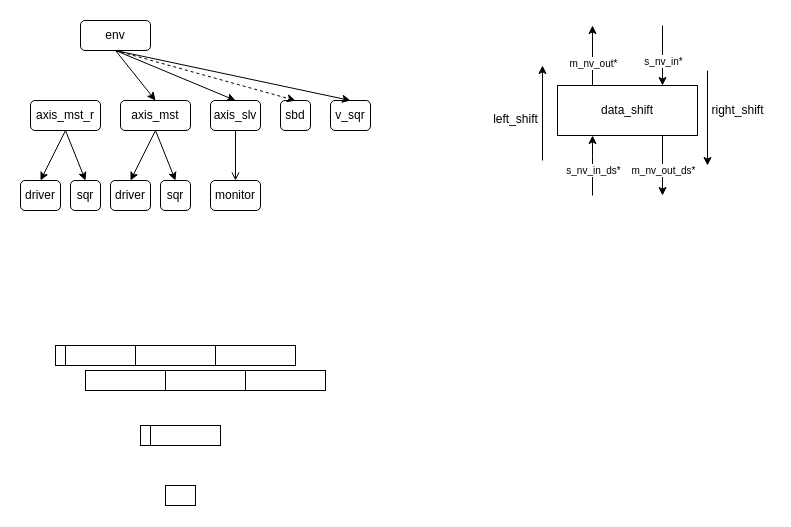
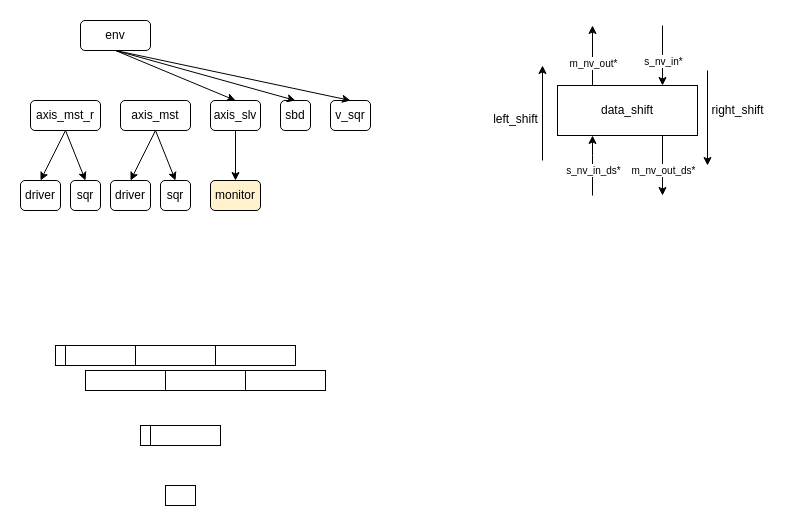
- <mxCell id="7" value="" style="endArrow=classic;html=1;exitX=0.5;exitY=1;exitDx=0;exitDy=0;entryX=0.5;entryY=0;entryDx=0;entryDy=0;" edge="1" parent="1" source="2" target="3"><mxGeometry width="50" height="50" relative="1" as="geometry"><mxPoint x="-60" y="90" as="sourcePoint" /><mxPoint x="-10" y="40" as="targetPoint" /></mxGeometry></mxCell>
- <mxCell id="9" value="" style="endArrow=classic;html=1;exitX=0.5;exitY=1;exitDx=0;exitDy=0;entryX=0.5;entryY=0;entryDx=0;entryDy=0;dashed=1;" edge="1" parent="1" source="2" target="5"><mxGeometry width="50" height="50" relative="1" as="geometry"><mxPoint x="230" y="50" as="sourcePoint" /><mxPoint x="280" as="targetPoint" y="0" /></mxGeometry></mxCell>
+ <mxCell id="9" value="" style="endArrow=classic;html=1;exitX=0.5;exitY=1;exitDx=0;exitDy=0;entryX=0.5;entryY=0;entryDx=0;entryDy=0;" edge="1" parent="1" source="2" target="5"><mxGeometry width="50" height="50" relative="1" as="geometry"><mxPoint x="230" y="50" as="sourcePoint" /><mxPoint x="280" as="targetPoint" y="0" /></mxGeometry></mxCell>
- <mxCell id="16" value="" style="endArrow=open;html=1;exitX=0.5;exitY=1;exitDx=0;exitDy=0;entryX=0.5;entryY=0;entryDx=0;entryDy=0;" edge="1" parent="1" source="4" target="13"><mxGeometry width="50" height="50" relative="1" as="geometry"><mxPoint x="60" y="180" as="sourcePoint" /><mxPoint x="110" y="130" as="targetPoint" /></mxGeometry></mxCell>
+ <mxCell id="16" value="" style="endArrow=classic;html=1;exitX=0.5;exitY=1;exitDx=0;exitDy=0;entryX=0.5;entryY=0;entryDx=0;entryDy=0;" edge="1" parent="1" source="4" target="13"><mxGeometry width="50" height="50" relative="1" as="geometry"><mxPoint x="60" y="180" as="sourcePoint" /><mxPoint x="110" y="130" as="targetPoint" /></mxGeometry></mxCell>
- <mxCell id="13" value="monitor" style="rounded=1;whiteSpace=wrap;html=1;" vertex="1" parent="1"><mxGeometry x="210" y="180" width="50" height="30" as="geometry" /></mxCell>
+ <mxCell id="13" value="monitor" style="rounded=1;whiteSpace=wrap;html=1;fillColor=#fff2cc;" vertex="1" parent="1"><mxGeometry x="210" y="180" width="50" height="30" as="geometry" /></mxCell>
